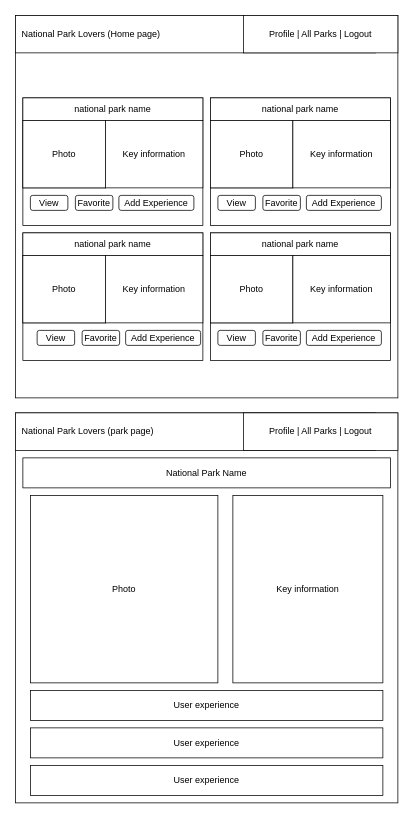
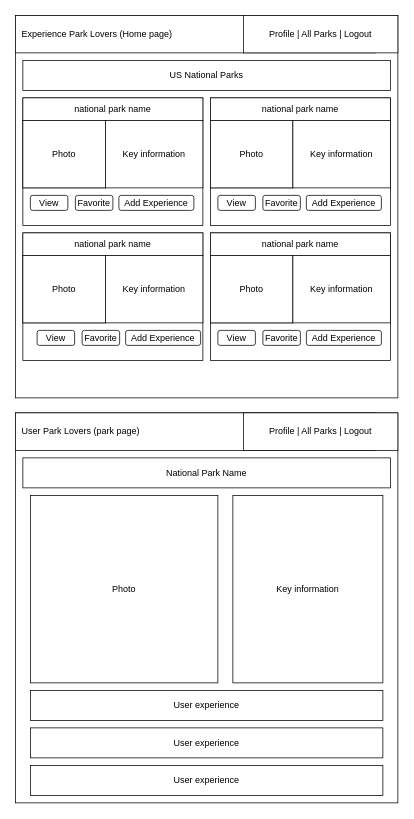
- <mxCell id="3" value="&amp;nbsp; National Park Lovers (Home page)" style="rounded=0;whiteSpace=wrap;html=1;align=left;" vertex="1" parent="1"><mxGeometry x="20" y="20" width="480" height="50" as="geometry" /></mxCell>
+ <mxCell id="3" value="&amp;nbsp; Experience Park Lovers (Home page)" style="rounded=0;whiteSpace=wrap;html=1;align=left;" vertex="1" parent="1"><mxGeometry x="20" y="20" width="480" height="50" as="geometry" /></mxCell>
+ <mxCell id="5" value="US National Parks" style="rounded=0;whiteSpace=wrap;html=1;" vertex="1" parent="1"><mxGeometry x="30" y="80" width="490" height="40" as="geometry" /></mxCell>
- <mxCell id="45" value="&amp;nbsp; National Park Lovers (park page)" style="rounded=0;whiteSpace=wrap;html=1;align=left;" vertex="1" parent="1"><mxGeometry x="20" y="550" width="480" height="50" as="geometry" /></mxCell>
+ <mxCell id="45" value="&amp;nbsp; User Park Lovers (park page)" style="rounded=0;whiteSpace=wrap;html=1;align=left;" vertex="1" parent="1"><mxGeometry x="20" y="550" width="480" height="50" as="geometry" /></mxCell>
